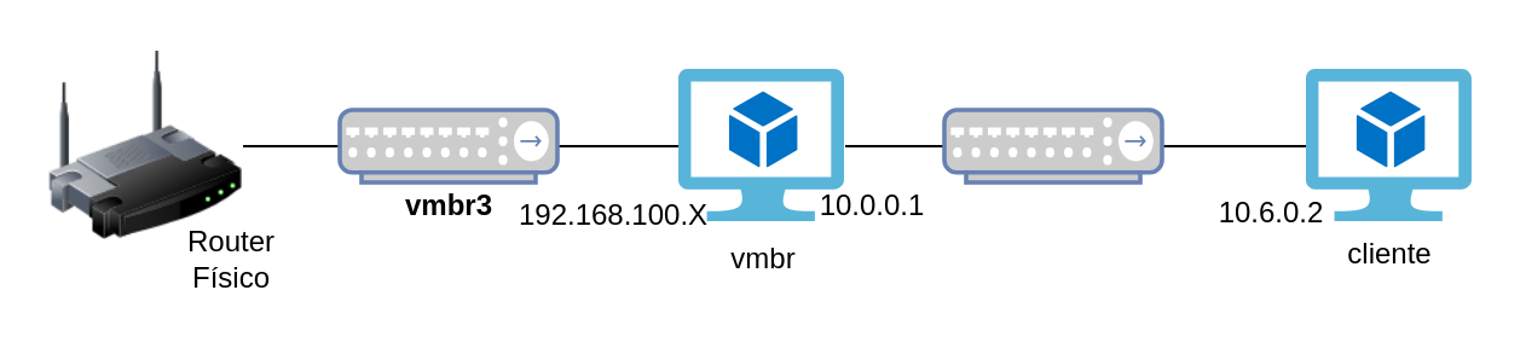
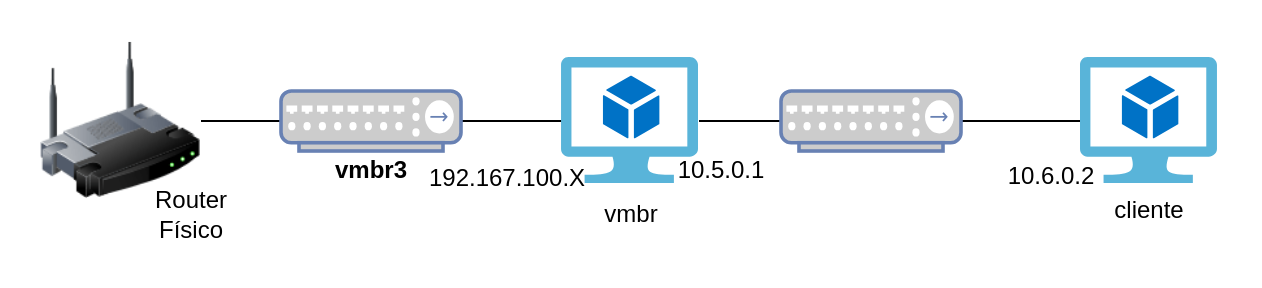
- <mxCell id="10" value="10.0.0.1" style="text;html=1;resizable=0;autosize=1;align=center;verticalAlign=middle;points=[];fillColor=none;strokeColor=none;rounded=0;" vertex="1" parent="1"><mxGeometry x="330" y="75" width="60" height="20" as="geometry" /></mxCell>
+ <mxCell id="10" value="10.5.0.1" style="text;html=1;resizable=0;autosize=1;align=center;verticalAlign=middle;points=[];fillColor=none;strokeColor=none;rounded=0;" vertex="1" parent="1"><mxGeometry x="330" y="75" width="60" height="20" as="geometry" /></mxCell>
- <mxCell id="15" value="192.168.100.X" style="text;html=1;resizable=0;autosize=1;align=center;verticalAlign=middle;points=[];fillColor=none;strokeColor=none;rounded=0;" vertex="1" parent="1"><mxGeometry x="208" y="79" width="90" height="20" as="geometry" /></mxCell>
+ <mxCell id="15" value="192.167.100.X" style="text;html=1;resizable=0;autosize=1;align=center;verticalAlign=middle;points=[];fillColor=none;strokeColor=none;rounded=0;" vertex="1" parent="1"><mxGeometry x="208" y="79" width="90" height="20" as="geometry" /></mxCell>
